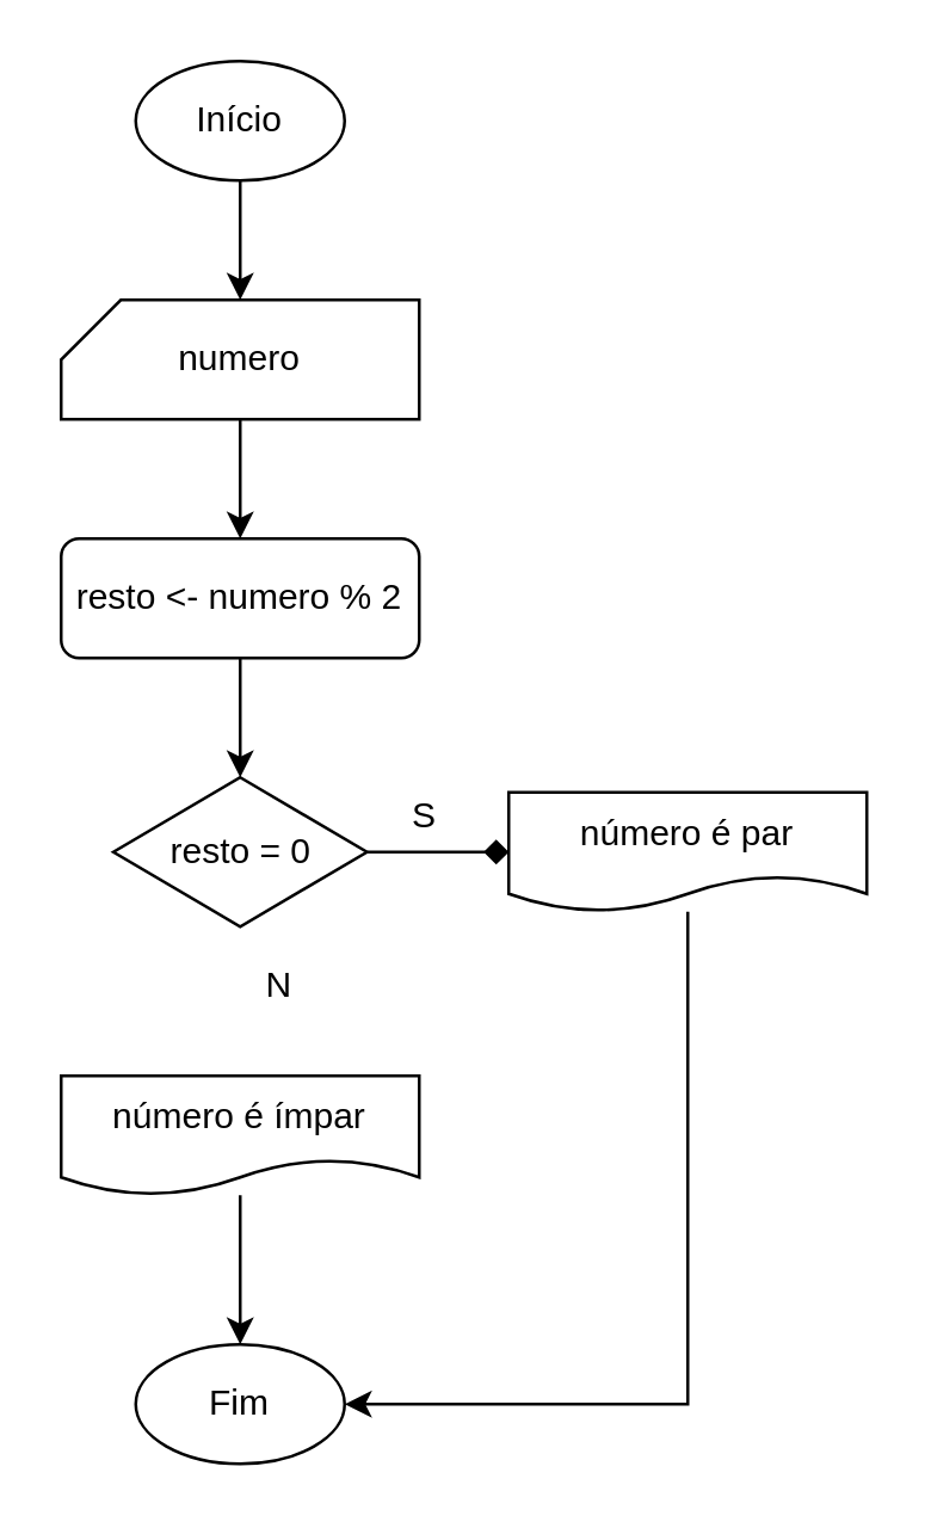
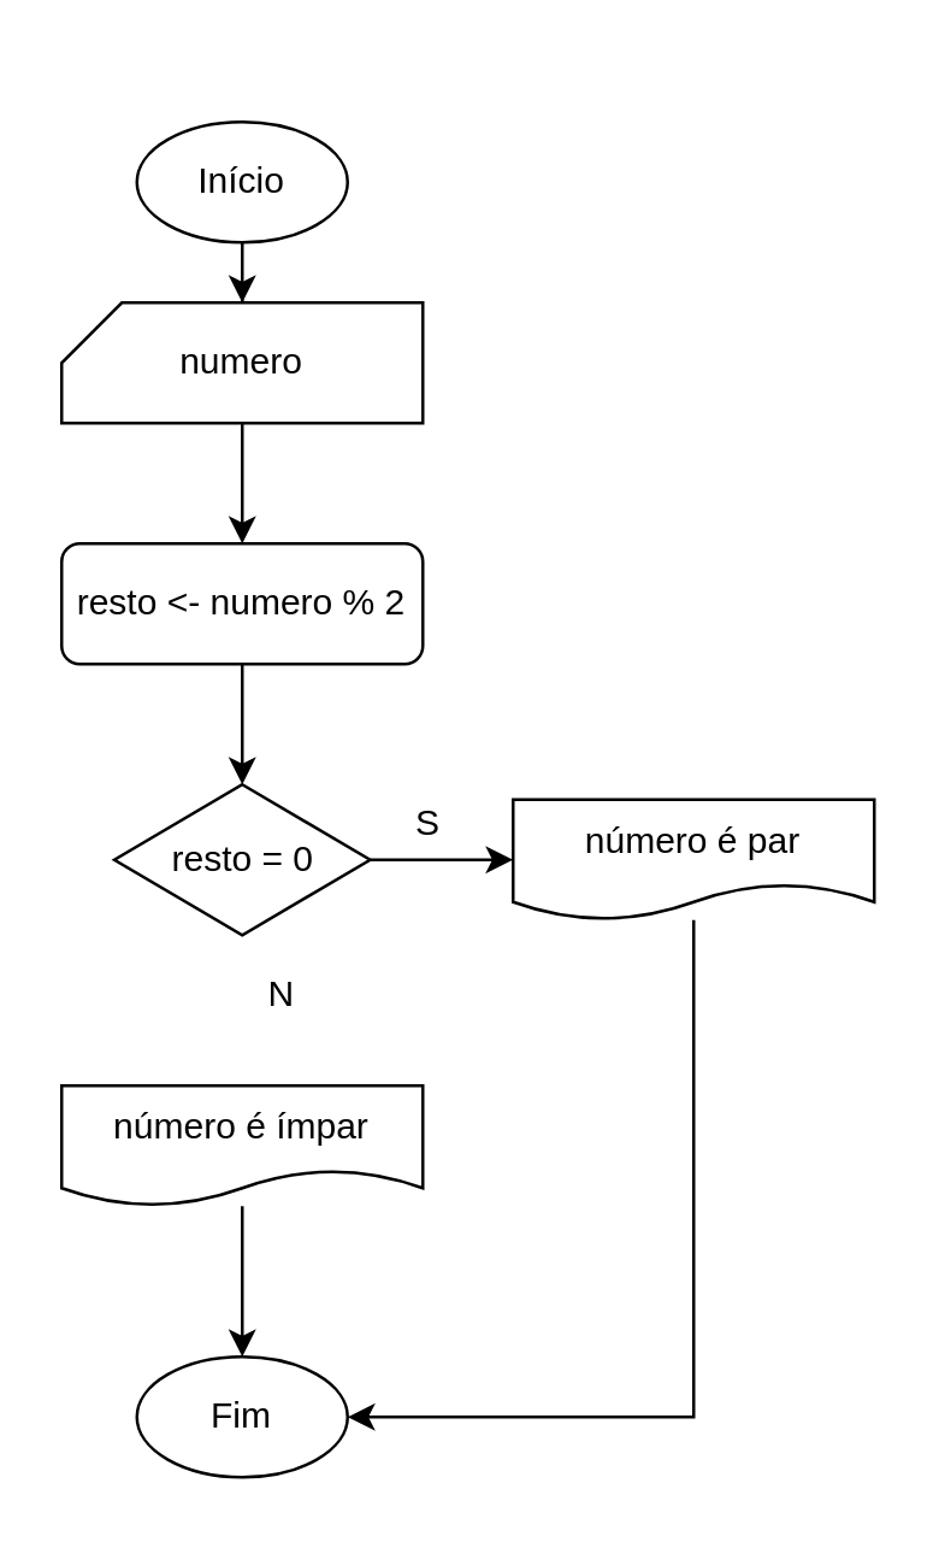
- <mxCell id="8" value="Início" style="ellipse;whiteSpace=wrap;html=1;" vertex="1" parent="1"><mxGeometry x="45" y="20" width="70" height="40" as="geometry" /></mxCell>
+ <mxCell id="8" value="Início" style="ellipse;whiteSpace=wrap;html=1;" vertex="1" parent="1"><mxGeometry x="45" y="40" width="70" height="40" as="geometry" /></mxCell>
- <mxCell id="9" style="edgeStyle=orthogonalEdgeStyle;rounded=0;orthogonalLoop=1;jettySize=auto;html=1;exitX=1;exitY=0.5;exitDx=0;exitDy=0;entryX=0;entryY=0.5;entryDx=0;entryDy=0;endArrow=diamond;" edge="1" parent="1" source="10" target="12"><mxGeometry relative="1" as="geometry" /></mxCell>
+ <mxCell id="9" style="edgeStyle=orthogonalEdgeStyle;rounded=0;orthogonalLoop=1;jettySize=auto;html=1;exitX=1;exitY=0.5;exitDx=0;exitDy=0;entryX=0;entryY=0.5;entryDx=0;entryDy=0;" edge="1" parent="1" source="10" target="12"><mxGeometry relative="1" as="geometry" /></mxCell>
